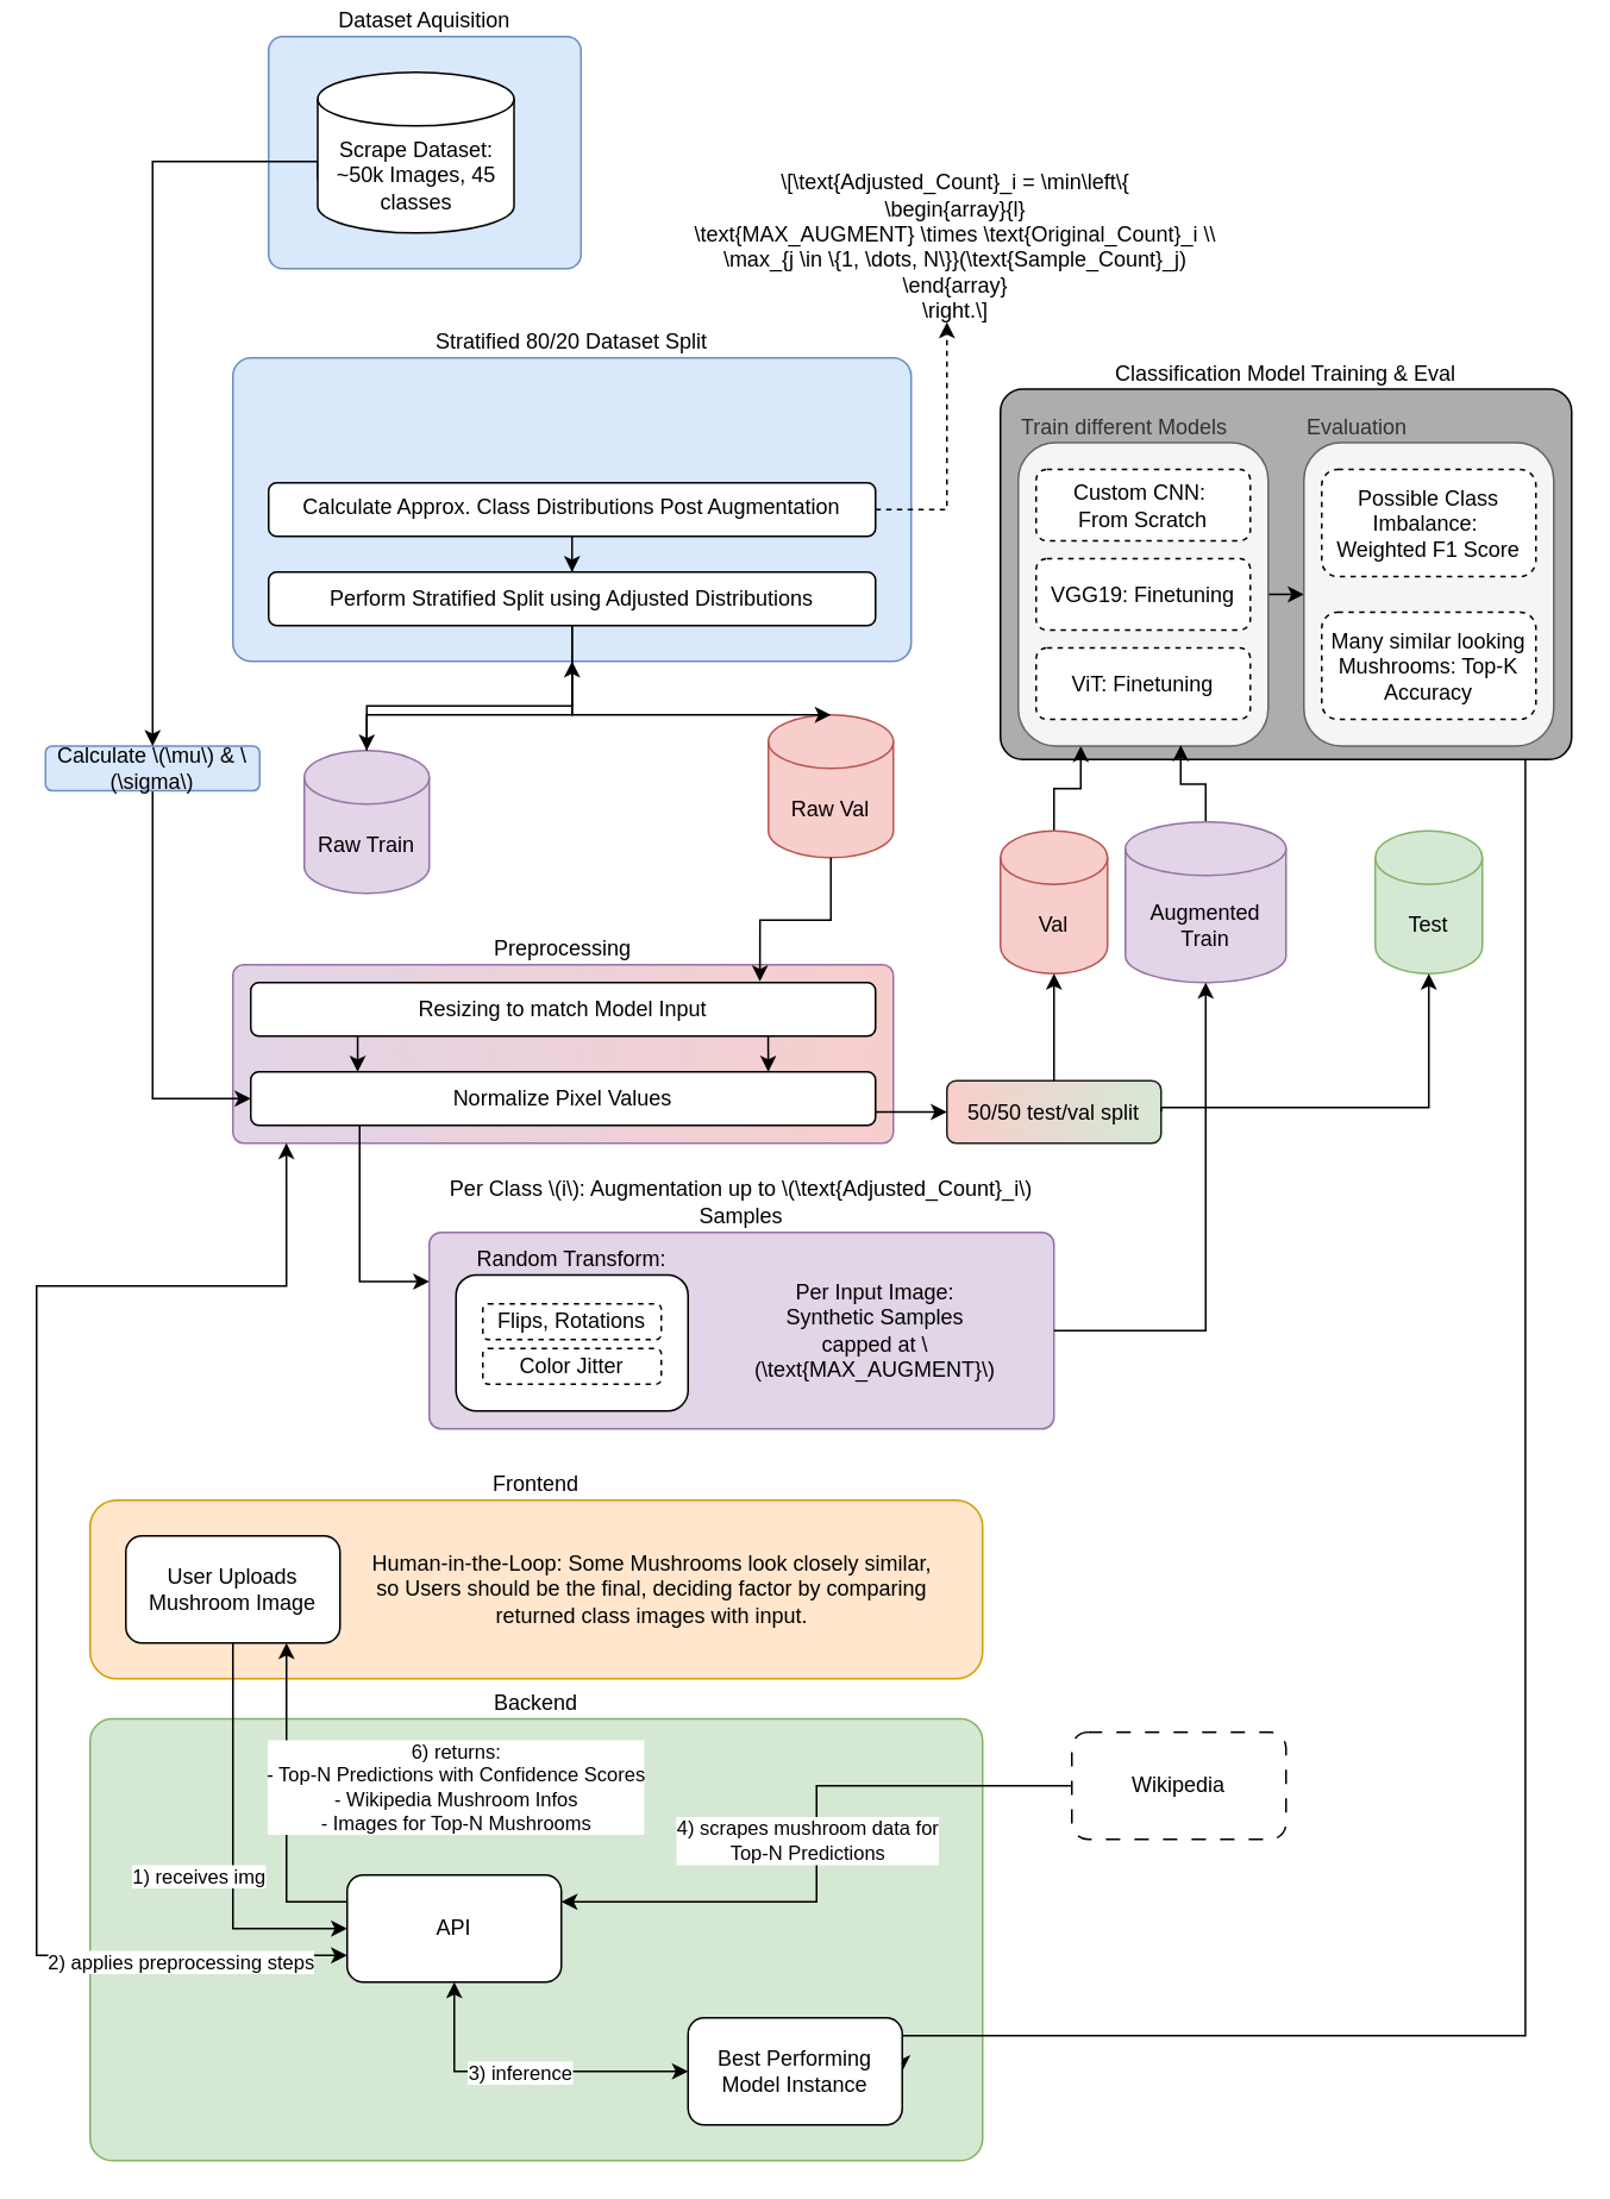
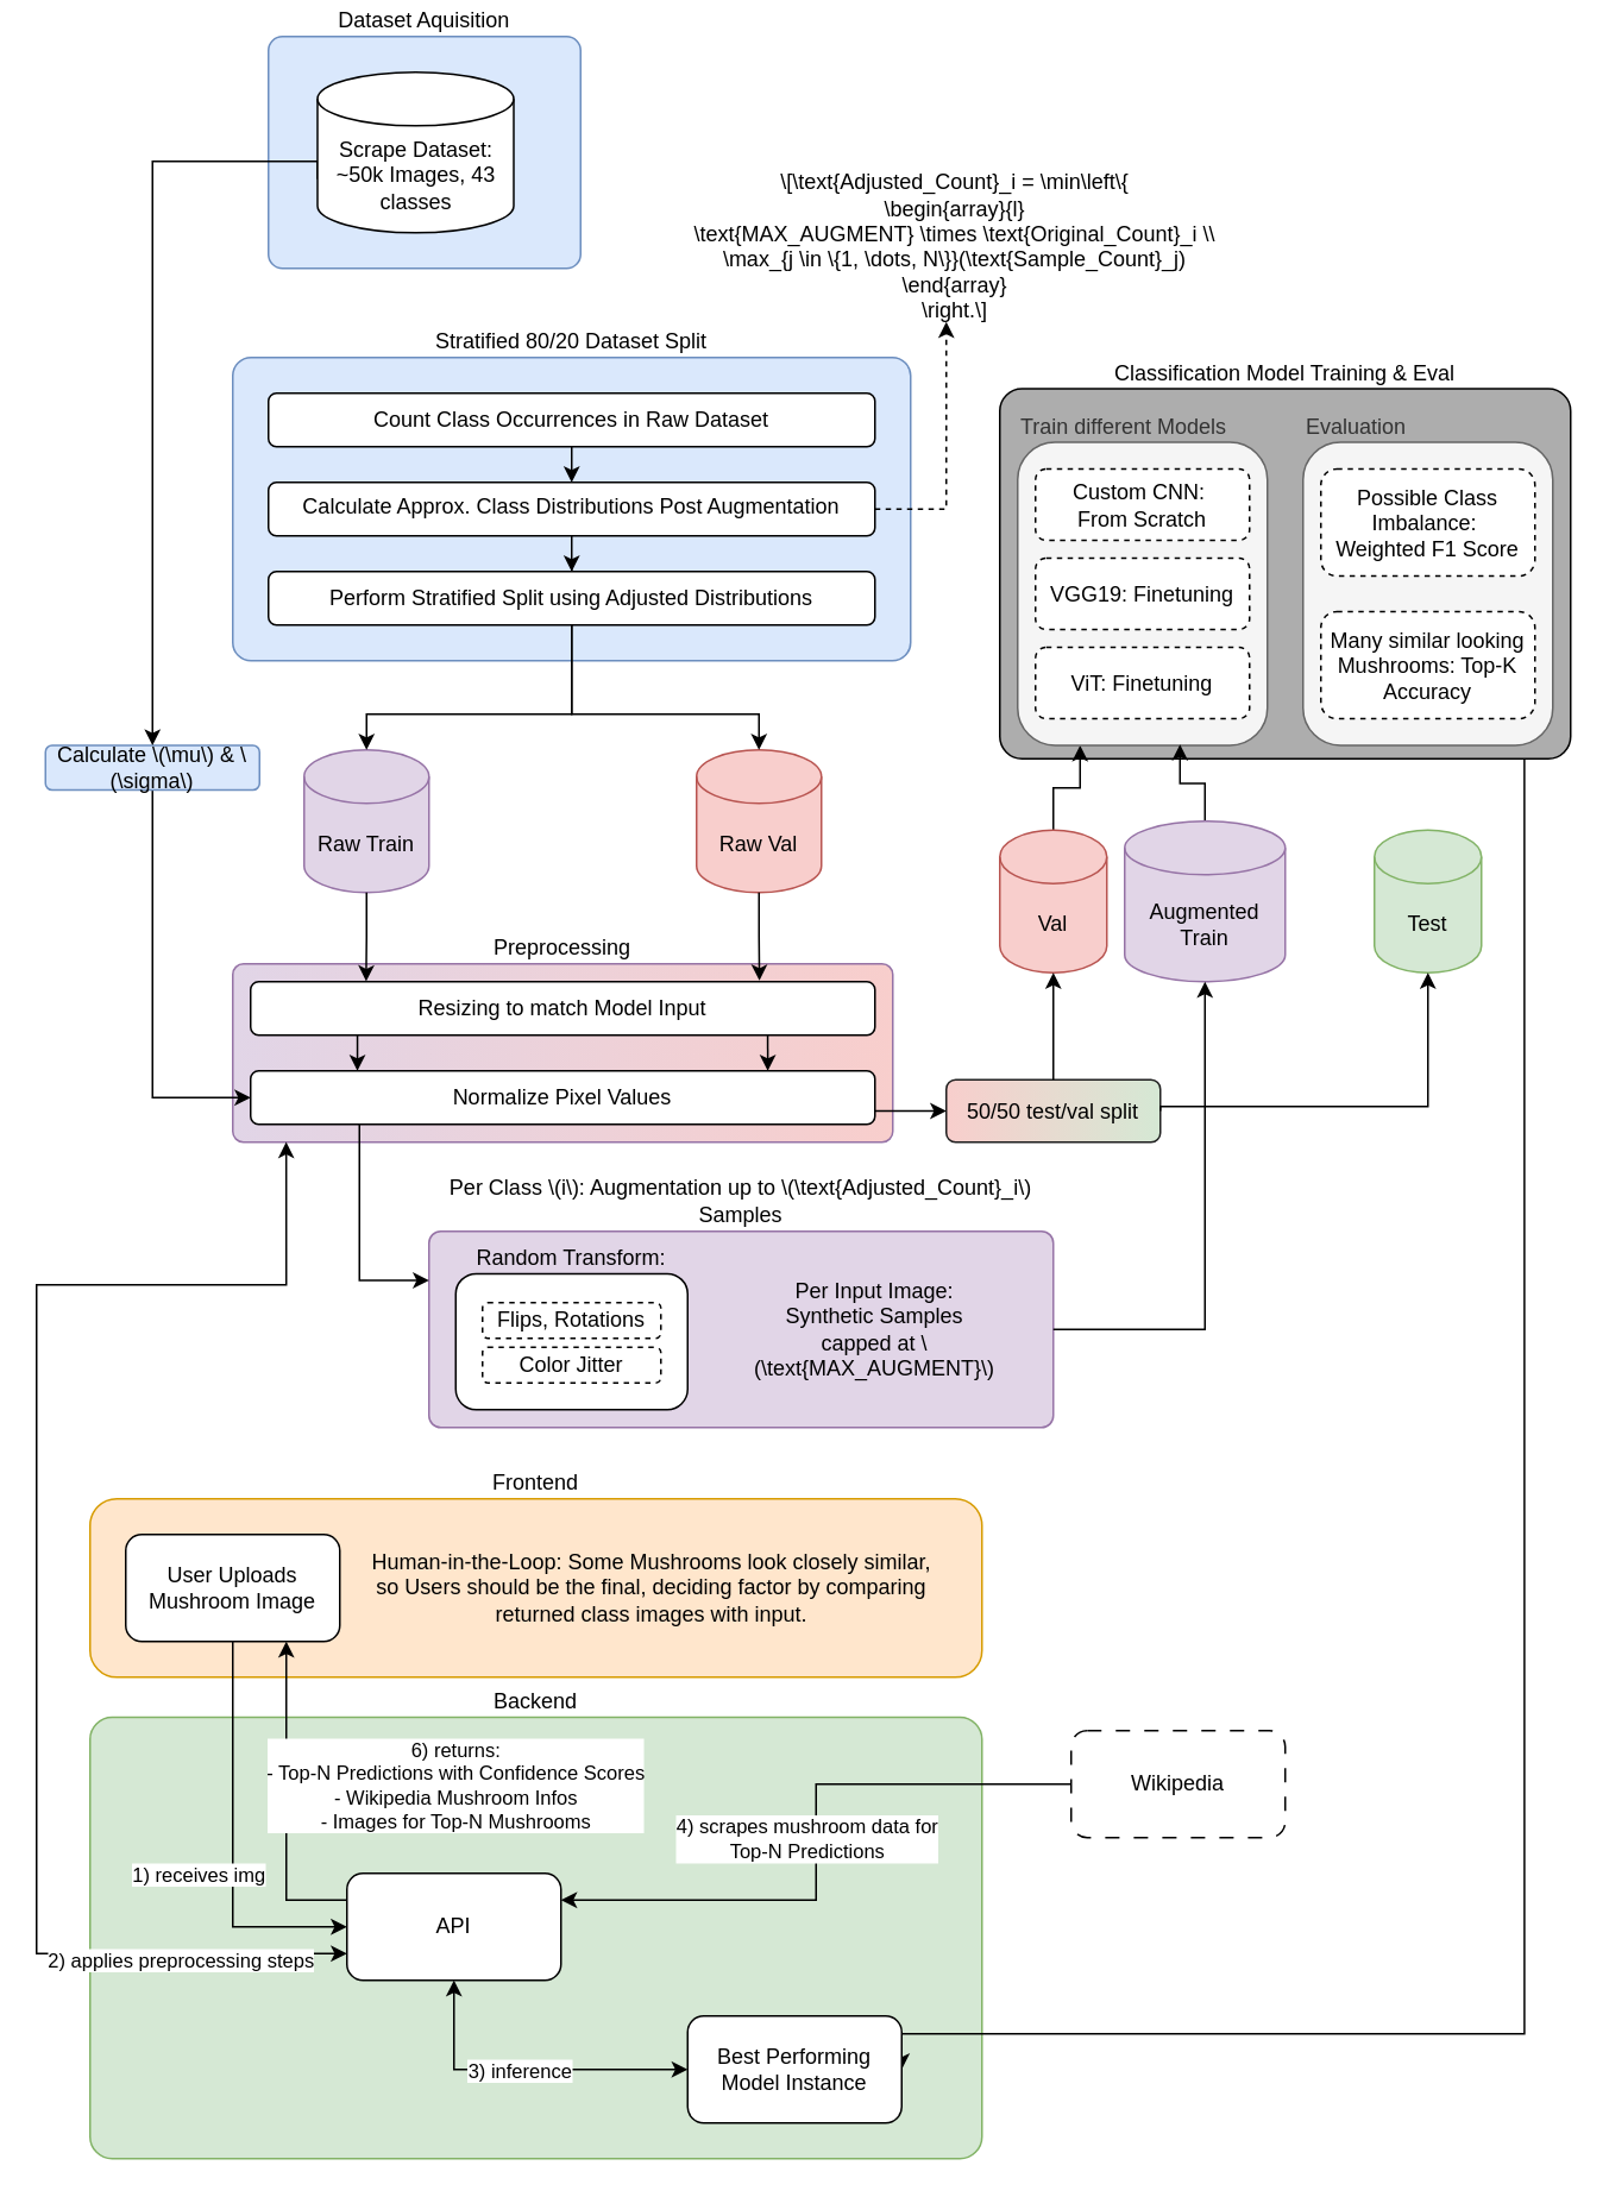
- <mxCell id="65" value="&lt;div&gt;Scrape Dataset:&lt;/div&gt;&lt;div&gt;~50k Images, 45 classes&lt;br&gt;&lt;/div&gt;" style="shape=cylinder3;whiteSpace=wrap;html=1;boundedLbl=1;backgroundOutline=1;size=15;" parent="1" vertex="1"><mxGeometry x="177.5" y="40" width="110" height="90" as="geometry" /></mxCell>
+ <mxCell id="65" value="&lt;div&gt;Scrape Dataset:&lt;/div&gt;&lt;div&gt;~50k Images, 43 classes&lt;br&gt;&lt;/div&gt;" style="shape=cylinder3;whiteSpace=wrap;html=1;boundedLbl=1;backgroundOutline=1;size=15;" parent="1" vertex="1"><mxGeometry x="177.5" y="40" width="110" height="90" as="geometry" /></mxCell>
+ <mxCell id="10" value="Count Class Occurrences in Raw Dataset" style="rounded=1;whiteSpace=wrap;html=1;" parent="1" vertex="1"><mxGeometry x="150" y="220" width="340" height="30" as="geometry" /></mxCell>
+ <mxCell id="9" style="edgeStyle=orthogonalEdgeStyle;rounded=0;orthogonalLoop=1;jettySize=auto;html=1;exitX=0.5;exitY=1;exitDx=0;exitDy=0;entryX=0.5;entryY=0;entryDx=0;entryDy=0;" parent="1" source="10" target="8" edge="1"><mxGeometry relative="1" as="geometry" /></mxCell>
- <mxCell id="40" style="edgeStyle=orthogonalEdgeStyle;rounded=0;orthogonalLoop=1;jettySize=auto;html=1;exitX=1;exitY=0.5;exitDx=0;exitDy=0;entryX=0;entryY=0.5;entryDx=0;entryDy=0;" parent="1" source="41" target="48" edge="1"><mxGeometry relative="1" as="geometry" /></mxCell>
- <mxCell id="23" style="edgeStyle=orthogonalEdgeStyle;rounded=0;orthogonalLoop=1;jettySize=auto;html=1;" parent="1" source="14" target="4" edge="1"><mxGeometry relative="1" as="geometry" /></mxCell>
+ <mxCell id="23" style="edgeStyle=orthogonalEdgeStyle;rounded=0;orthogonalLoop=1;jettySize=auto;html=1;entryX=0.185;entryY=-0.007;entryDx=0;entryDy=0;entryPerimeter=0;" parent="1" source="14" target="17" edge="1"><mxGeometry relative="1" as="geometry" /></mxCell>
- <mxCell id="15" value="Raw Val" style="shape=cylinder3;whiteSpace=wrap;html=1;boundedLbl=1;backgroundOutline=1;size=15;fillColor=#f8cecc;strokeColor=#b85450;" parent="1" vertex="1"><mxGeometry x="430" y="400" width="70" height="80" as="geometry" /></mxCell>
+ <mxCell id="15" value="Raw Val" style="shape=cylinder3;whiteSpace=wrap;html=1;boundedLbl=1;backgroundOutline=1;size=15;fillColor=#f8cecc;strokeColor=#b85450;" parent="1" vertex="1"><mxGeometry x="390" y="420" width="70" height="80" as="geometry" /></mxCell>
